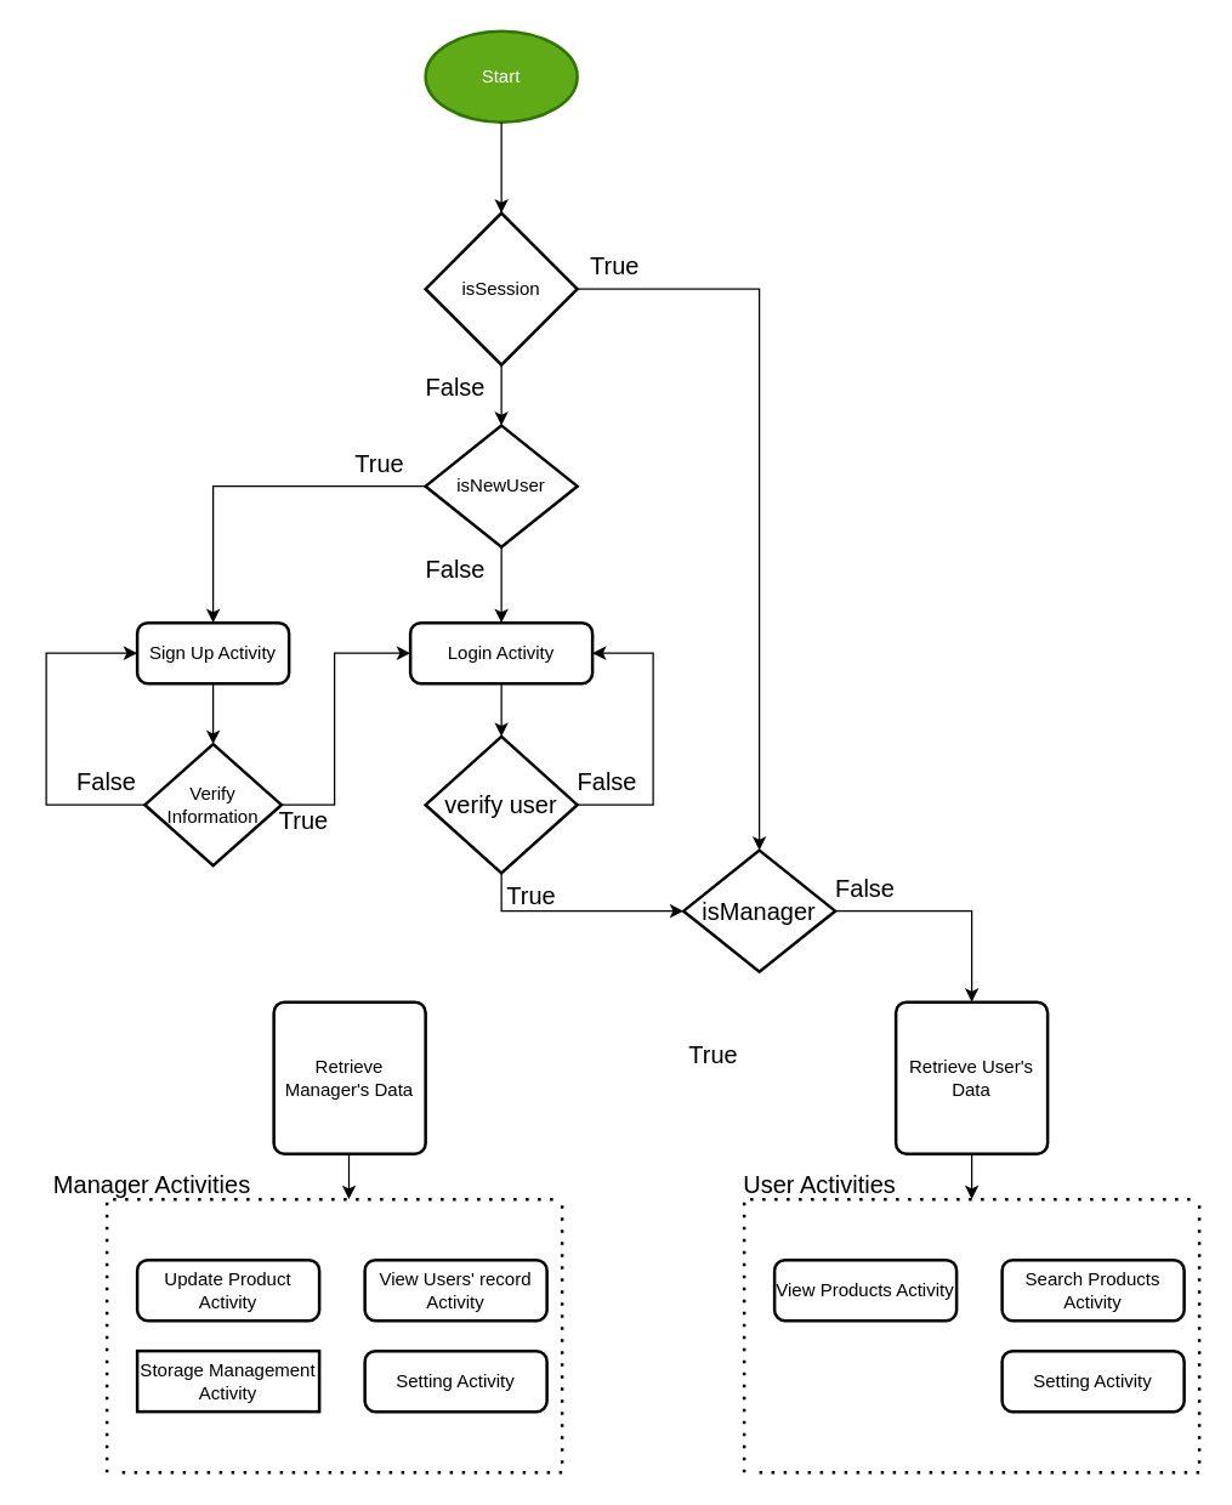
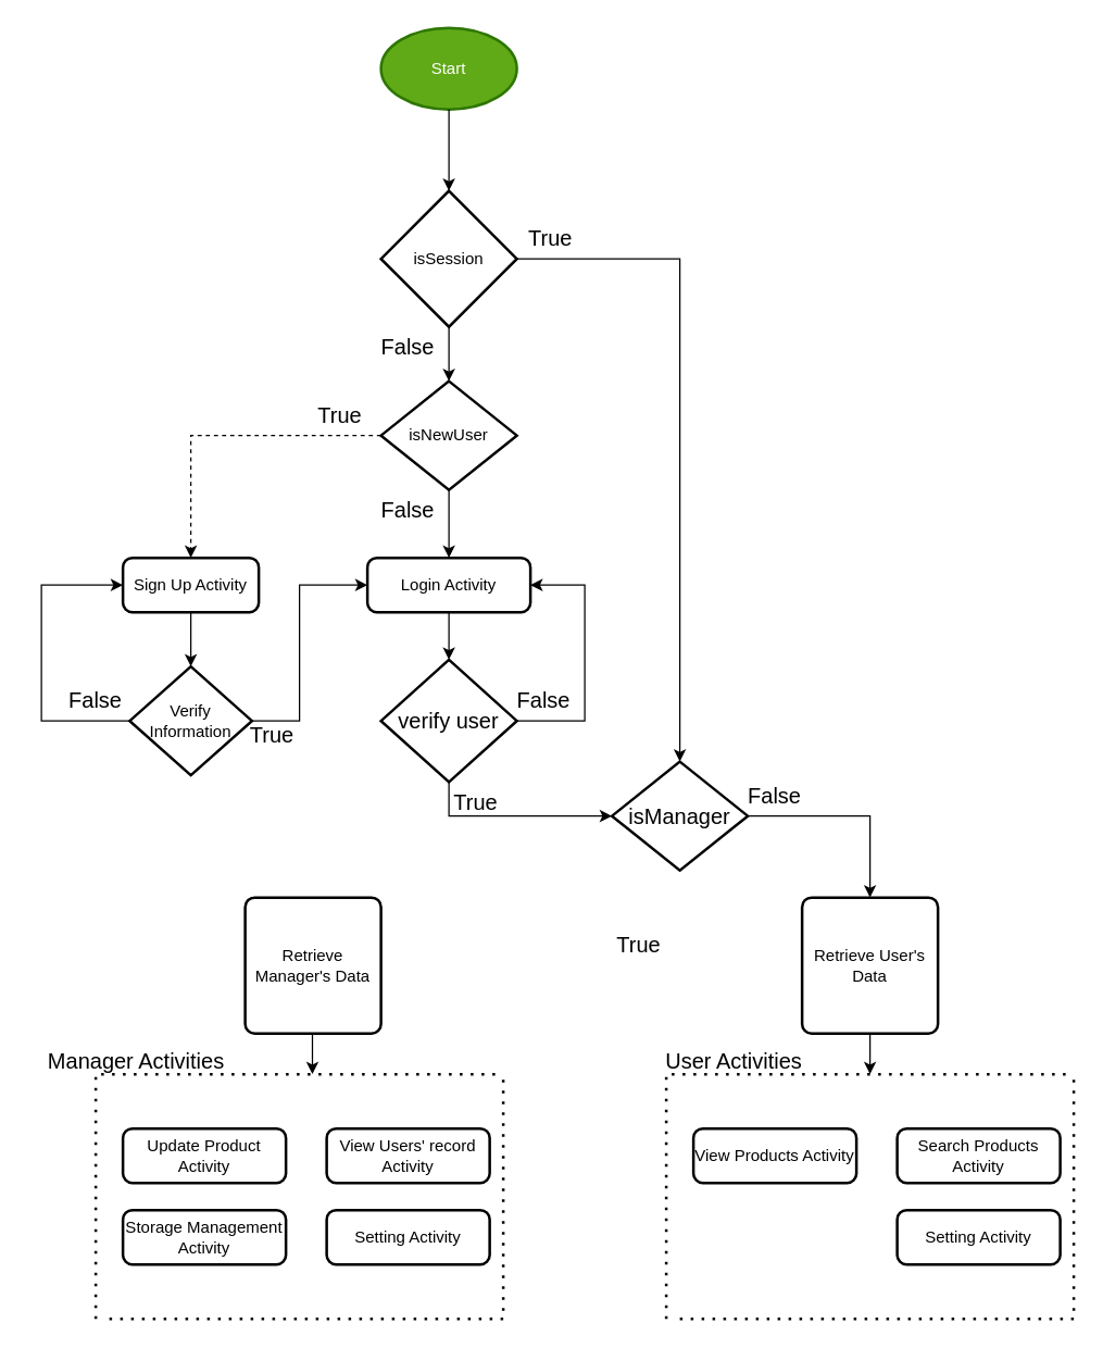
- <mxCell id="14" value="" style="endArrow=classic;html=1;rounded=0;exitX=0;exitY=0.5;exitDx=0;exitDy=0;exitPerimeter=0;entryX=0.5;entryY=0;entryDx=0;entryDy=0;" parent="1" source="10" target="13" edge="1"><mxGeometry width="50" height="50" relative="1" as="geometry"><mxPoint x="200" y="360" as="sourcePoint" /><mxPoint x="250" y="310" as="targetPoint" /><Array as="points"><mxPoint x="140" y="320" /></Array></mxGeometry></mxCell>
+ <mxCell id="14" value="" style="endArrow=classic;html=1;rounded=0;exitX=0;exitY=0.5;exitDx=0;exitDy=0;exitPerimeter=0;entryX=0.5;entryY=0;entryDx=0;entryDy=0;dashed=1;" parent="1" source="10" target="13" edge="1"><mxGeometry width="50" height="50" relative="1" as="geometry"><mxPoint x="200" y="360" as="sourcePoint" /><mxPoint x="250" y="310" as="targetPoint" /><Array as="points"><mxPoint x="140" y="320" /></Array></mxGeometry></mxCell>
- <mxCell id="44" value="Storage Management Activity" style="whiteSpace=wrap;html=1;absoluteArcSize=1;arcSize=14;strokeWidth=2;rounded=0;" parent="1" vertex="1"><mxGeometry x="90" y="890" width="120" height="40" as="geometry" /></mxCell>
+ <mxCell id="44" value="Storage Management Activity" style="rounded=1;whiteSpace=wrap;html=1;absoluteArcSize=1;arcSize=14;strokeWidth=2;" parent="1" vertex="1"><mxGeometry x="90" y="890" width="120" height="40" as="geometry" /></mxCell>
